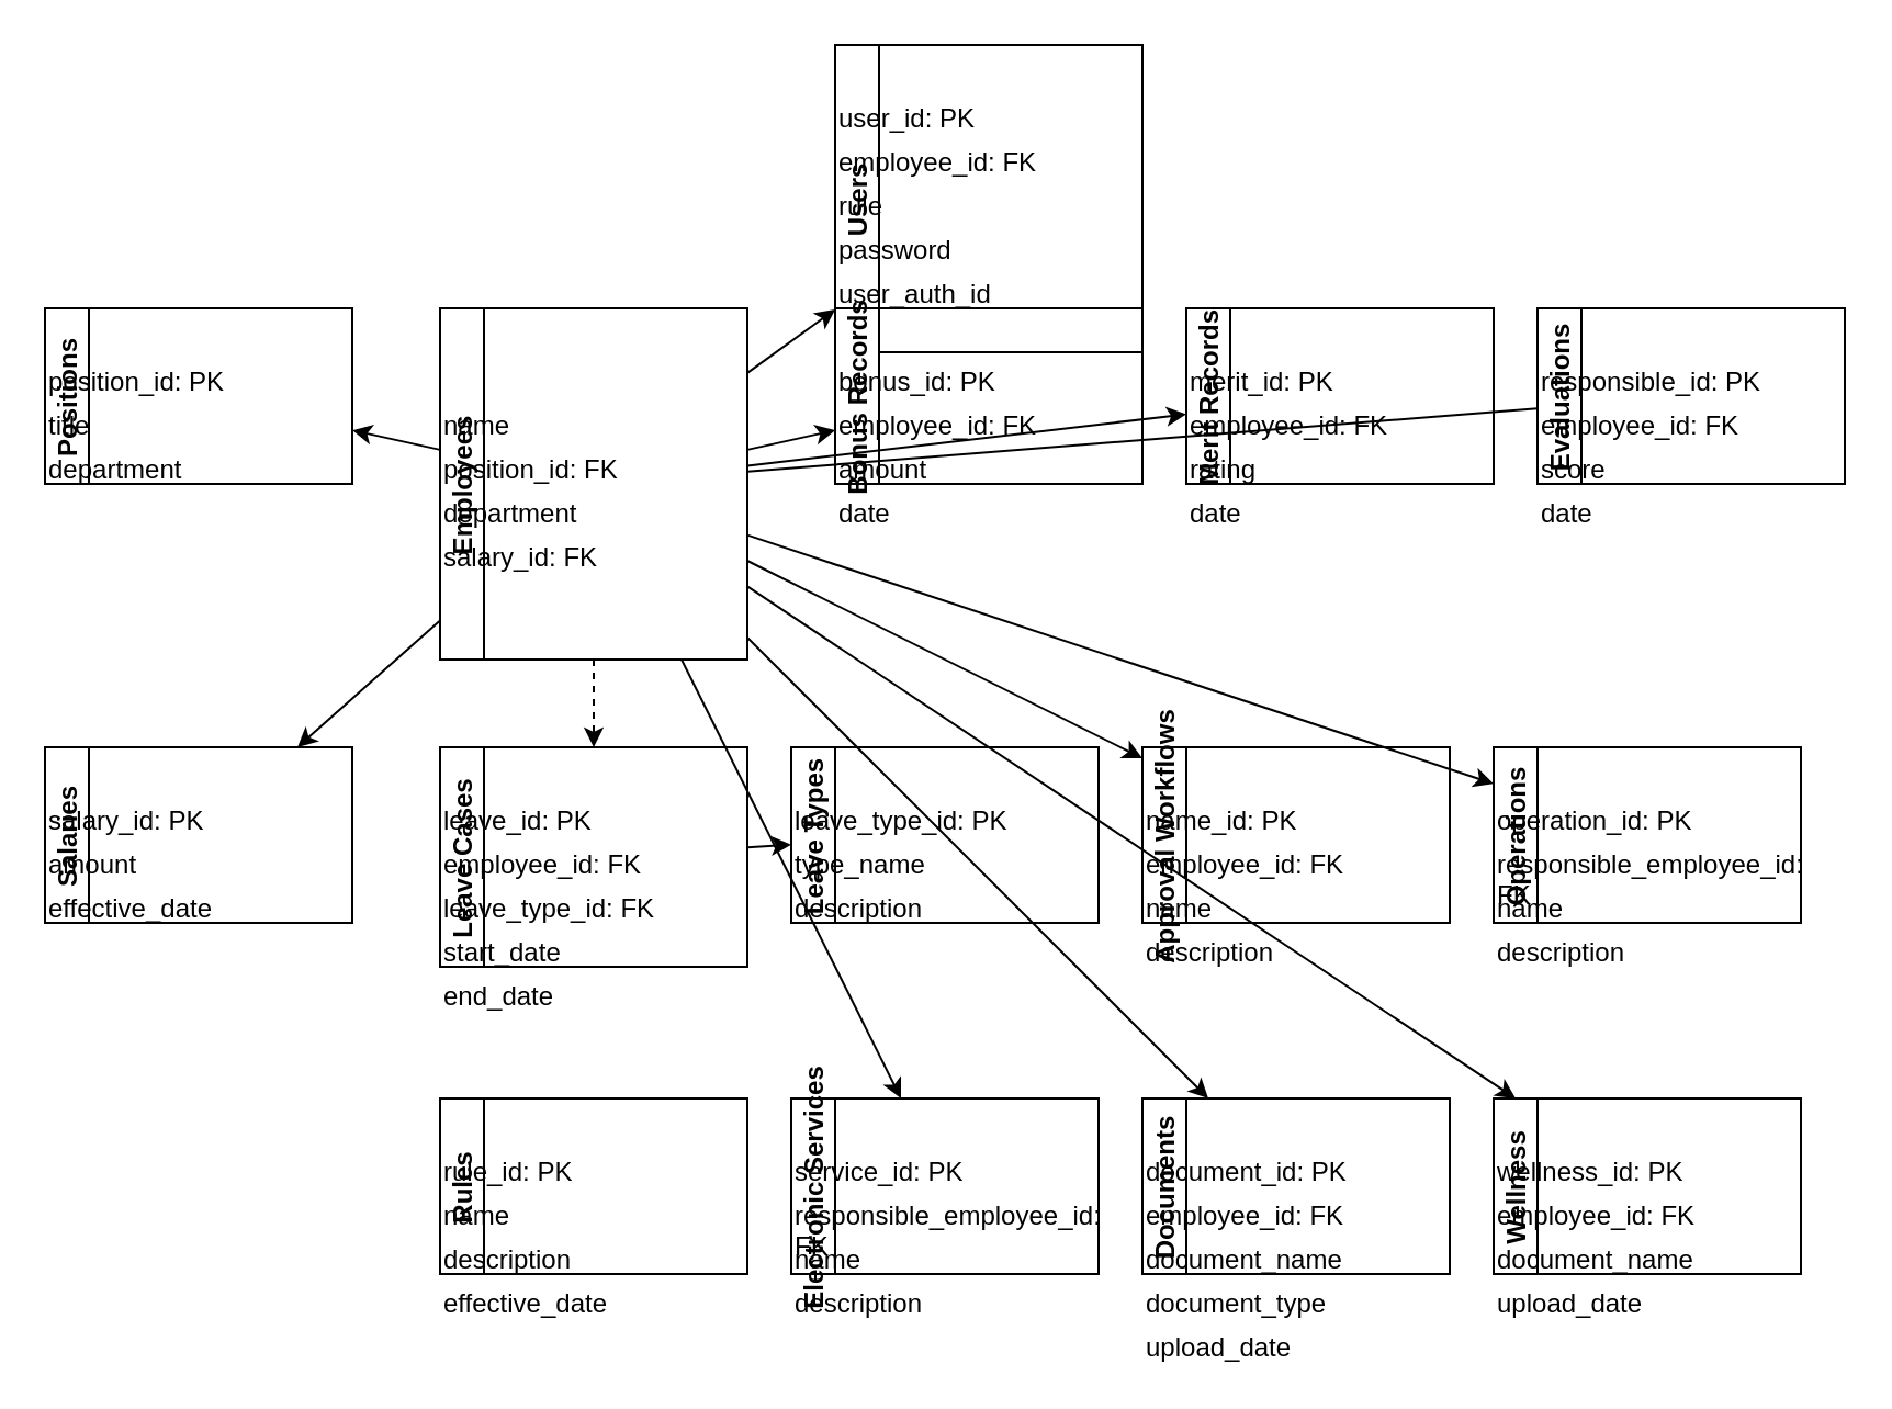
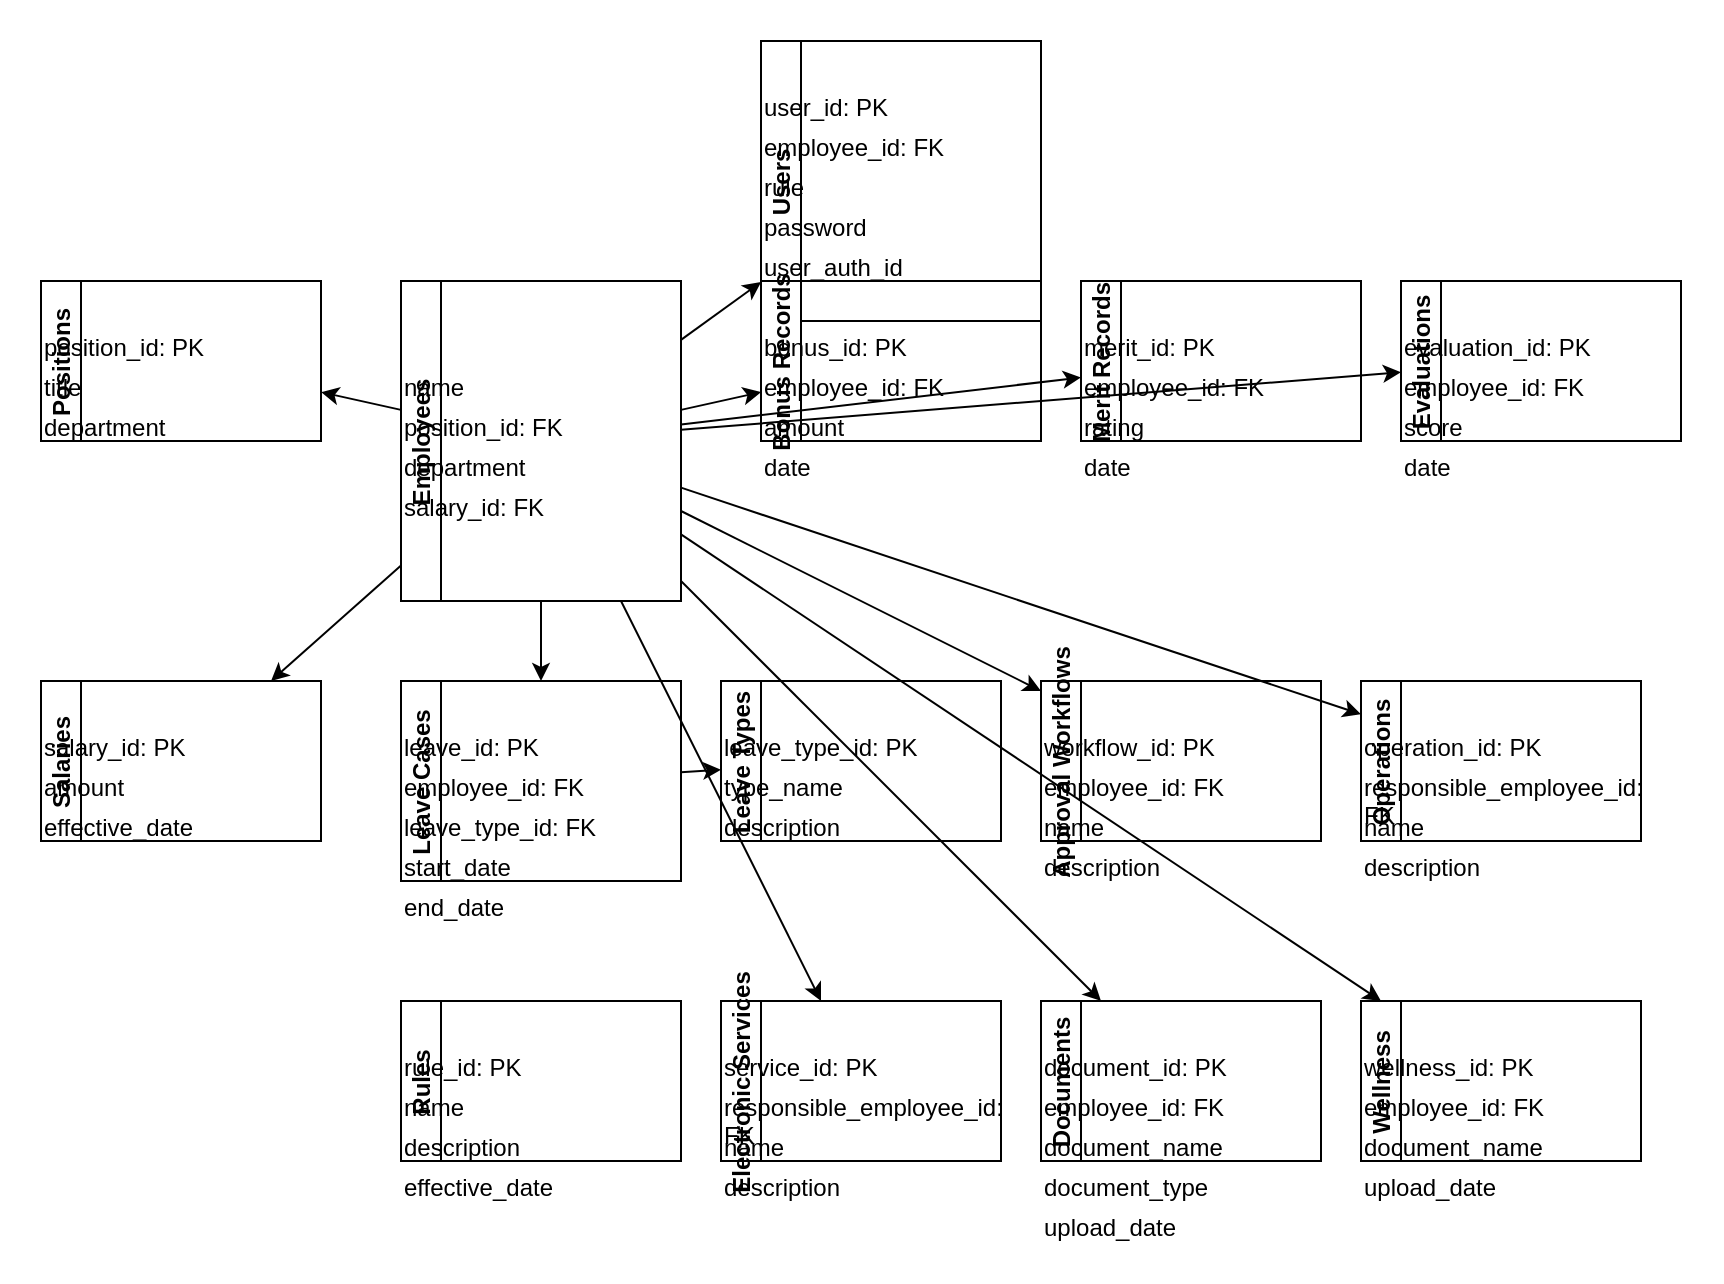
- <mxCell id="32" value="responsible_id: PK" style="text;html=1;whiteSpace=wrap;" vertex="1" parent="31"><mxGeometry y="20" width="140" height="20" as="geometry" /></mxCell>
+ <mxCell id="32" value="evaluation_id: PK" style="text;html=1;whiteSpace=wrap;" vertex="1" parent="31"><mxGeometry y="20" width="140" height="20" as="geometry" /></mxCell>
- <mxCell id="80" edge="1" parent="1" source="2" target="31" style="endArrow=none;"><mxGeometry relative="1" as="geometry" /></mxCell>
+ <mxCell id="80" edge="1" parent="1" source="2" target="31"><mxGeometry relative="1" as="geometry" /></mxCell>
- <mxCell id="81" edge="1" parent="1" source="2" target="36" style="dashed=1;"><mxGeometry relative="1" as="geometry" /></mxCell>
+ <mxCell id="81" edge="1" parent="1" source="2" target="36"><mxGeometry relative="1" as="geometry" /></mxCell>
- <mxCell id="47" value="name_id: PK" style="text;html=1;whiteSpace=wrap;" vertex="1" parent="46"><mxGeometry y="20" width="140" height="20" as="geometry" /></mxCell>
+ <mxCell id="47" value="workflow_id: PK" style="text;html=1;whiteSpace=wrap;" vertex="1" parent="46"><mxGeometry y="20" width="140" height="20" as="geometry" /></mxCell>
